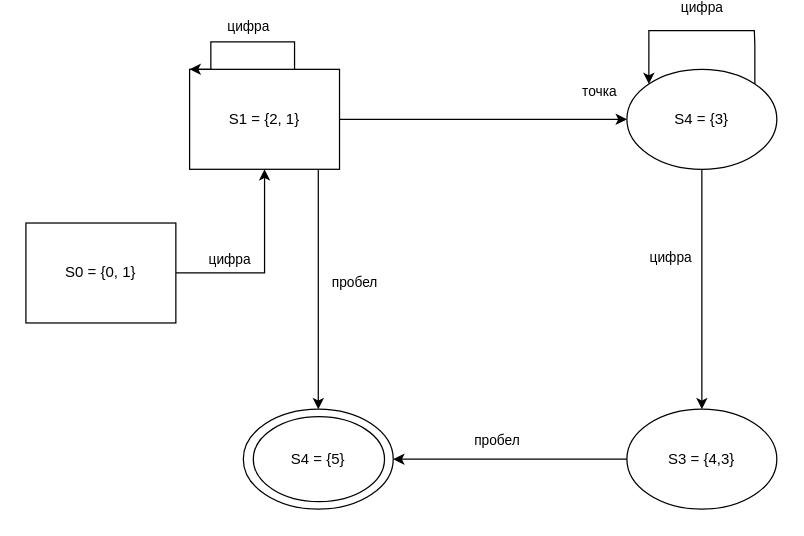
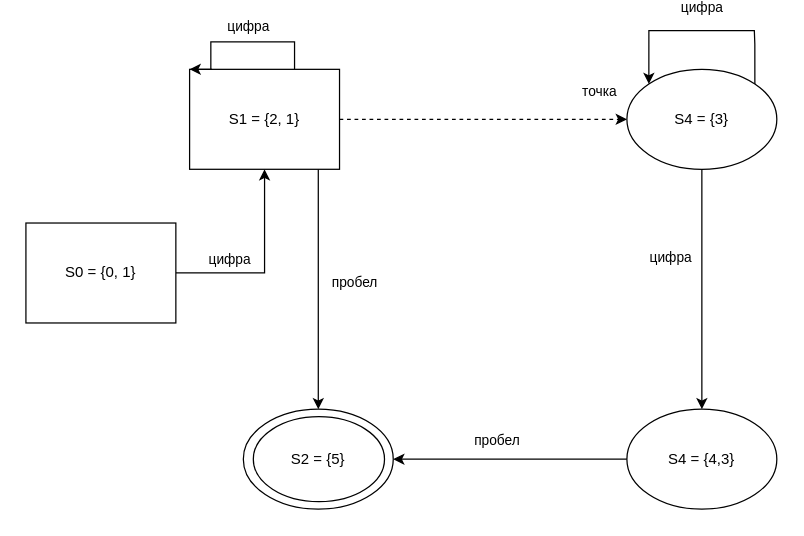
- <mxCell id="5" value="точка" style="edgeStyle=orthogonalEdgeStyle;rounded=0;orthogonalLoop=1;jettySize=auto;html=1;entryX=0;entryY=0.5;entryDx=0;entryDy=0;" edge="1" parent="1" source="7" target="10"><mxGeometry x="0.806" y="22" relative="1" as="geometry"><mxPoint as="offset" /></mxGeometry></mxCell>
+ <mxCell id="5" value="точка" style="edgeStyle=orthogonalEdgeStyle;rounded=0;orthogonalLoop=1;jettySize=auto;html=1;entryX=0;entryY=0.5;entryDx=0;entryDy=0;dashed=1;" edge="1" parent="1" source="7" target="10"><mxGeometry x="0.806" y="22" relative="1" as="geometry"><mxPoint as="offset" /></mxGeometry></mxCell>
- <mxCell id="13" value="S4 = {5}" style="ellipse;whiteSpace=wrap;html=1;" vertex="1" parent="1"><mxGeometry x="194" y="323" width="120" height="80" as="geometry" /></mxCell>
+ <mxCell id="13" value="S2 = {5}" style="ellipse;whiteSpace=wrap;html=1;" vertex="1" parent="1"><mxGeometry x="194" y="323" width="120" height="80" as="geometry" /></mxCell>
- <mxCell id="12" value="S3 = {4,3}" style="ellipse;whiteSpace=wrap;html=1;" vertex="1" parent="1"><mxGeometry x="501" y="323" width="120" height="80" as="geometry" /></mxCell>
+ <mxCell id="12" value="S4 = {4,3}" style="ellipse;whiteSpace=wrap;html=1;" vertex="1" parent="1"><mxGeometry x="501" y="323" width="120" height="80" as="geometry" /></mxCell>
